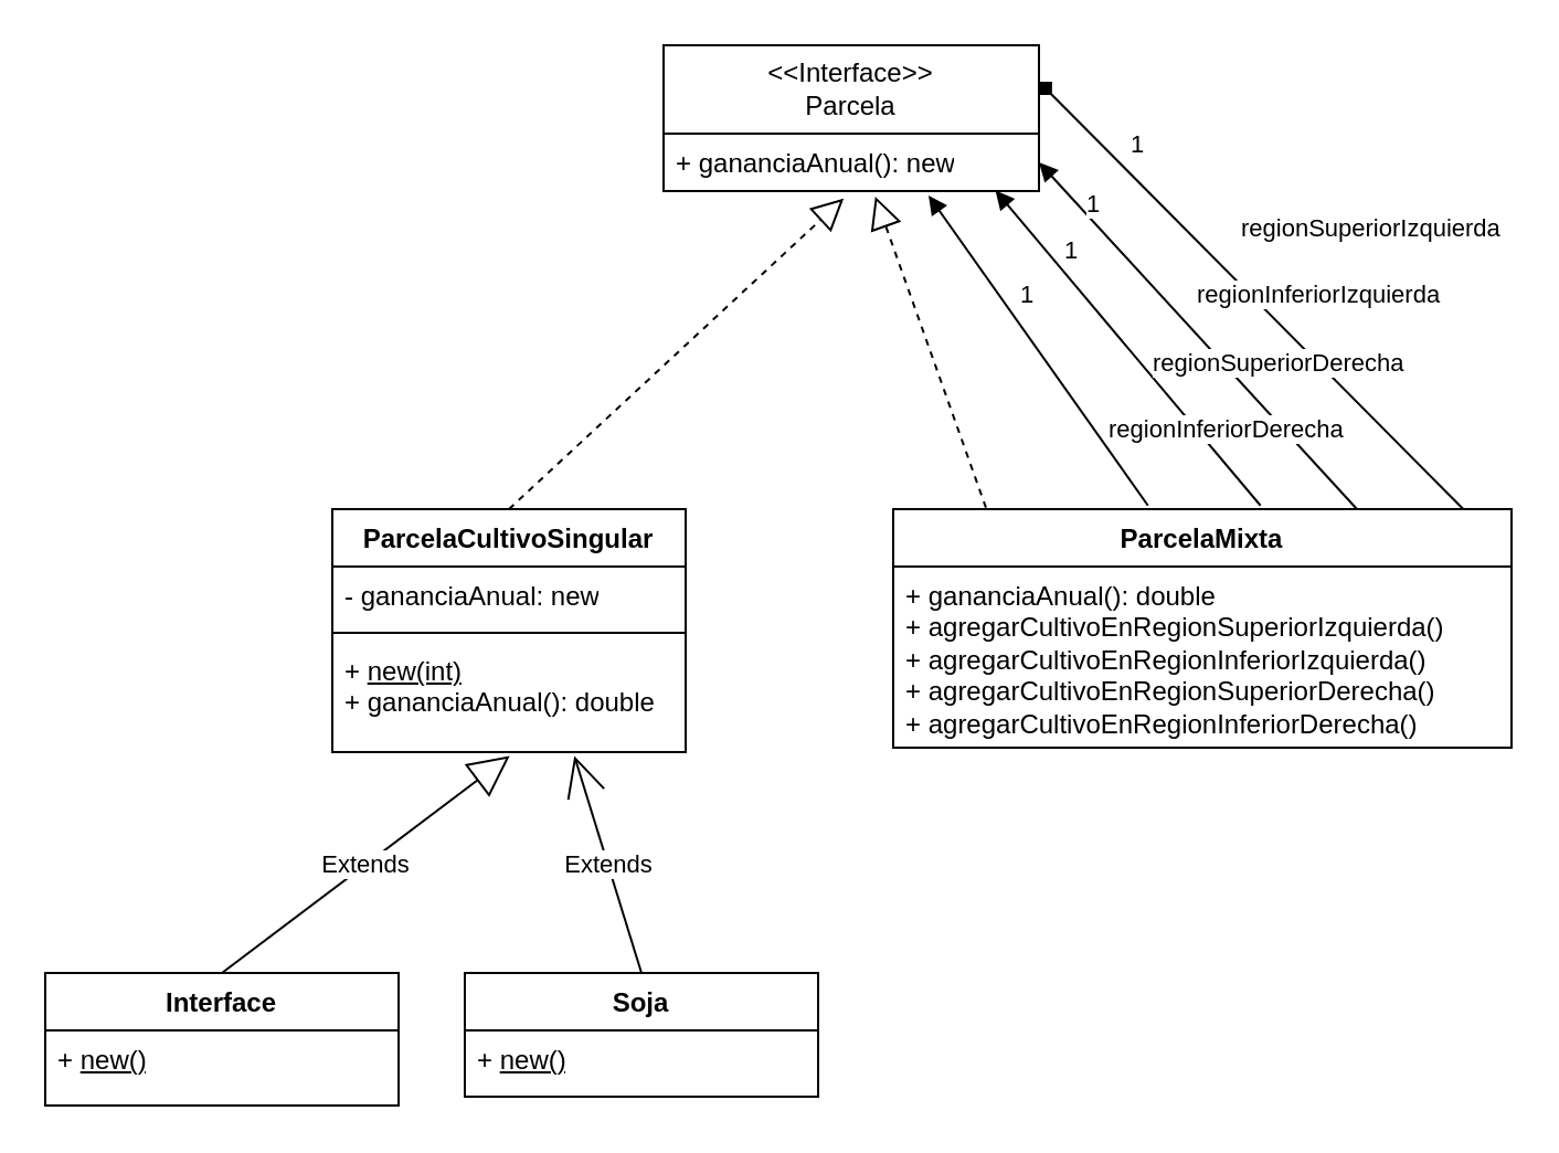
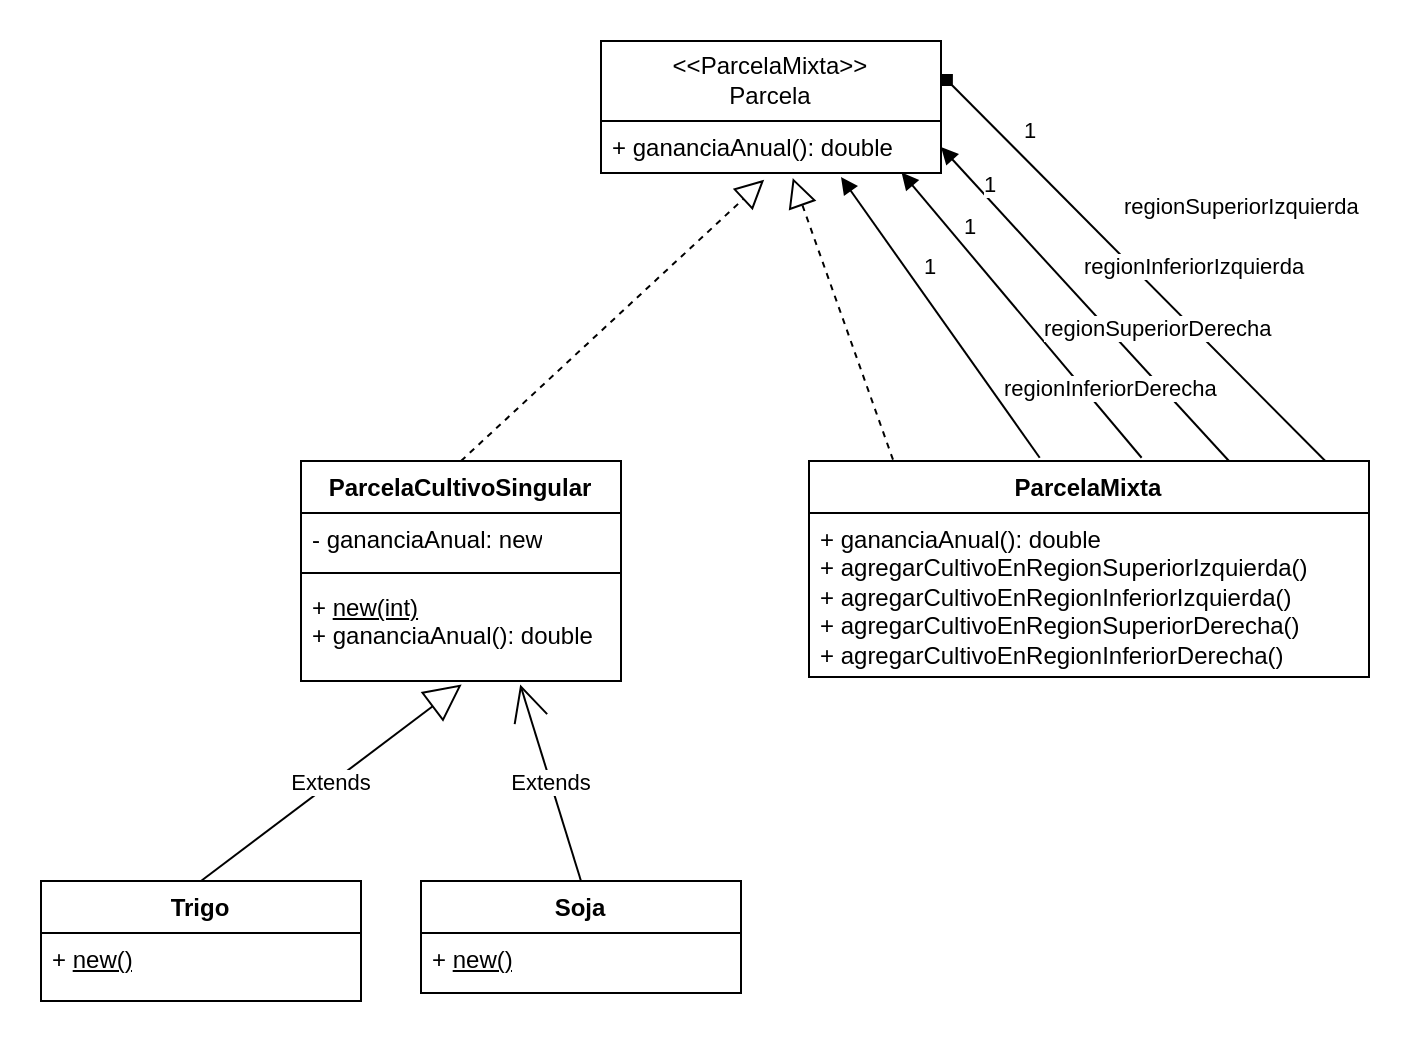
- <mxCell id="2" value="&amp;lt;&amp;lt;Interface&amp;gt;&amp;gt;&lt;br&gt;Parcela" style="swimlane;fontStyle=0;childLayout=stackLayout;horizontal=1;startSize=40;fillColor=none;horizontalStack=0;resizeParent=1;resizeParentMax=0;resizeLast=0;collapsible=1;marginBottom=0;whiteSpace=wrap;html=1;" parent="1" vertex="1"><mxGeometry x="300" y="20" width="170" height="66" as="geometry" /></mxCell>
+ <mxCell id="2" value="&amp;lt;&amp;lt;ParcelaMixta&amp;gt;&amp;gt;&lt;br&gt;Parcela" style="swimlane;fontStyle=0;childLayout=stackLayout;horizontal=1;startSize=40;fillColor=none;horizontalStack=0;resizeParent=1;resizeParentMax=0;resizeLast=0;collapsible=1;marginBottom=0;whiteSpace=wrap;html=1;" parent="1" vertex="1"><mxGeometry x="300" y="20" width="170" height="66" as="geometry" /></mxCell>
- <mxCell id="3" value="+ gananciaAnual(): new" style="text;strokeColor=none;fillColor=none;align=left;verticalAlign=top;spacingLeft=4;spacingRight=4;overflow=hidden;rotatable=0;points=[[0,0.5],[1,0.5]];portConstraint=eastwest;whiteSpace=wrap;html=1;" parent="2" vertex="1"><mxGeometry y="40" width="170" height="26" as="geometry" /></mxCell>
+ <mxCell id="3" value="+ gananciaAnual(): double" style="text;strokeColor=none;fillColor=none;align=left;verticalAlign=top;spacingLeft=4;spacingRight=4;overflow=hidden;rotatable=0;points=[[0,0.5],[1,0.5]];portConstraint=eastwest;whiteSpace=wrap;html=1;" parent="2" vertex="1"><mxGeometry y="40" width="170" height="26" as="geometry" /></mxCell>
- <mxCell id="20" value="Interface" style="swimlane;fontStyle=1;align=center;verticalAlign=top;childLayout=stackLayout;horizontal=1;startSize=26;horizontalStack=0;resizeParent=1;resizeParentMax=0;resizeLast=0;collapsible=1;marginBottom=0;whiteSpace=wrap;html=1;" vertex="1" parent="1"><mxGeometry x="20" y="440" width="160" height="60" as="geometry" /></mxCell>
+ <mxCell id="20" value="Trigo" style="swimlane;fontStyle=1;align=center;verticalAlign=top;childLayout=stackLayout;horizontal=1;startSize=26;horizontalStack=0;resizeParent=1;resizeParentMax=0;resizeLast=0;collapsible=1;marginBottom=0;whiteSpace=wrap;html=1;" vertex="1" parent="1"><mxGeometry x="20" y="440" width="160" height="60" as="geometry" /></mxCell>
